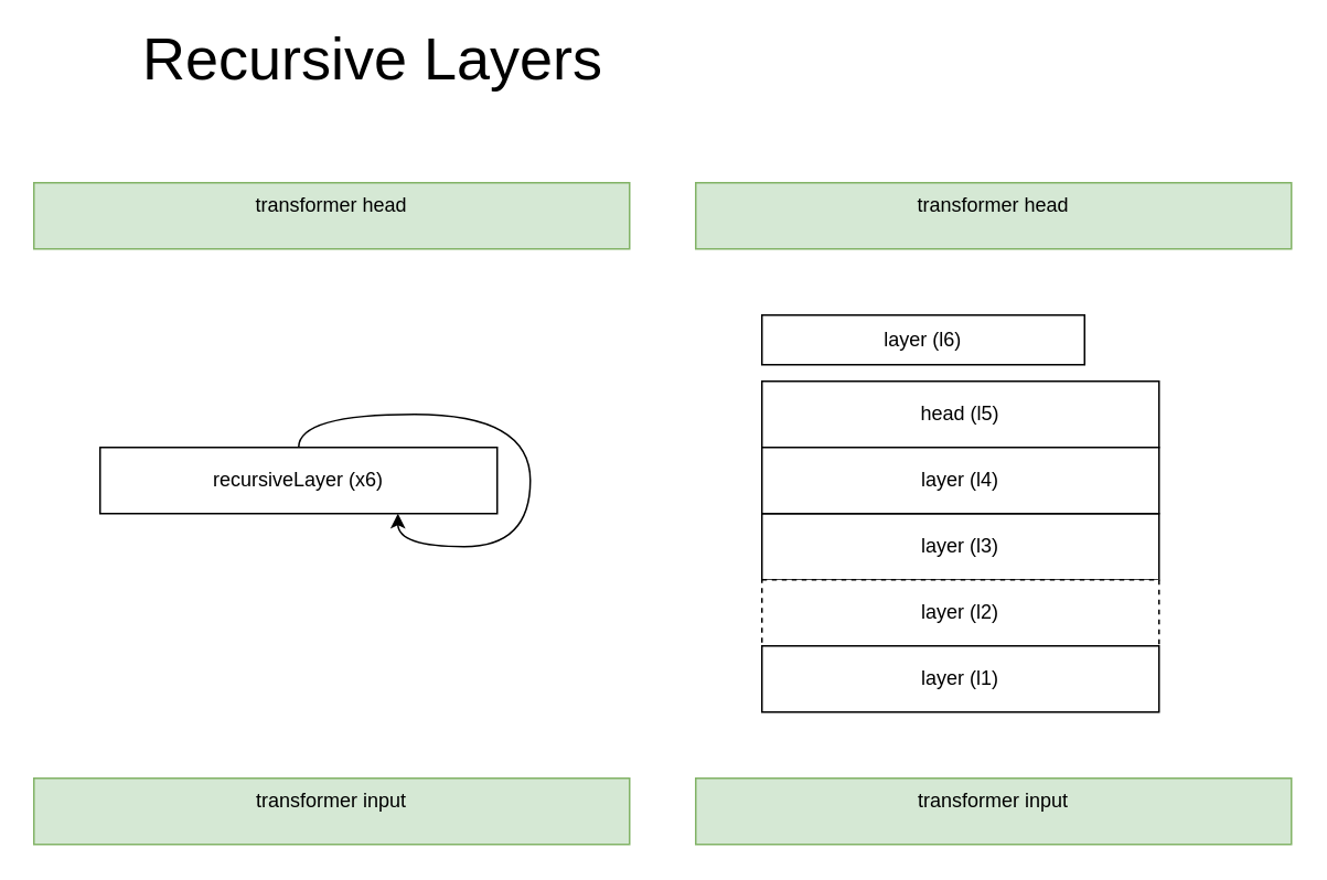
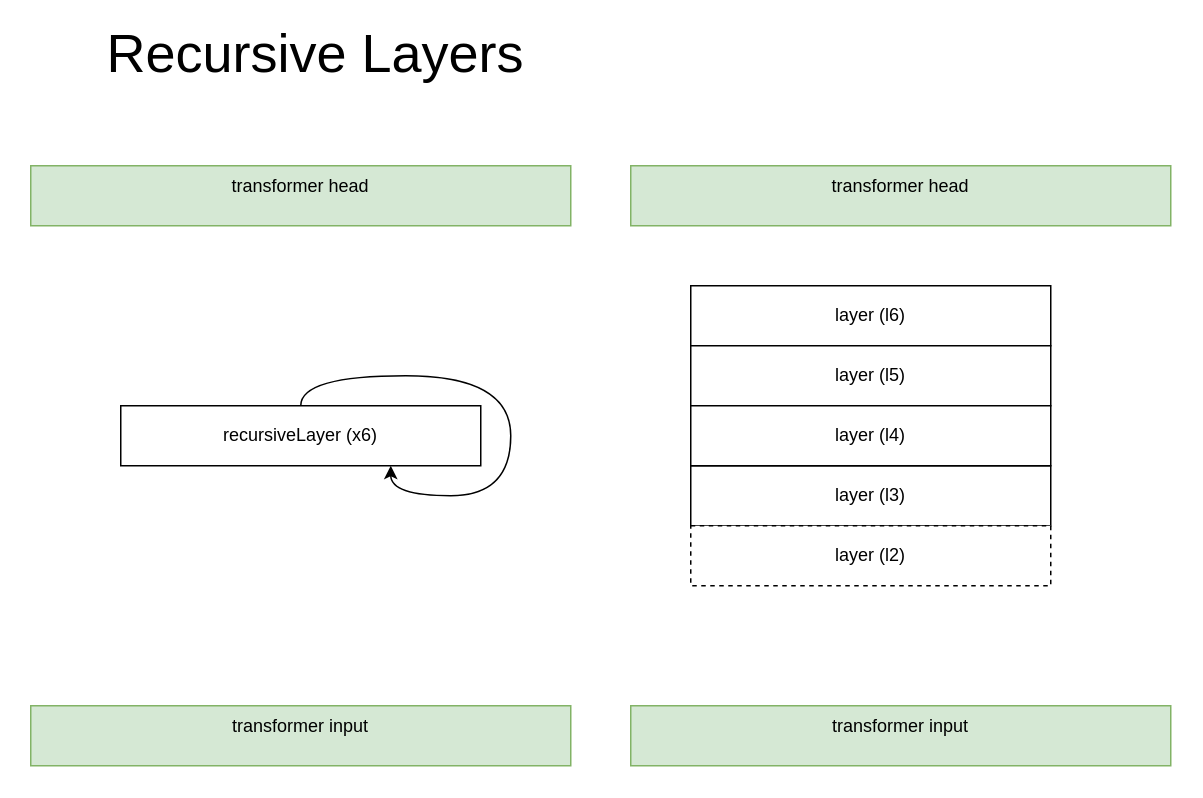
- <mxCell id="4" value="&lt;font style=&quot;font-size: 36px;&quot;&gt;Recursive Layers&lt;/font&gt;" style="text;html=1;strokeColor=none;fillColor=none;align=center;verticalAlign=middle;whiteSpace=wrap;rounded=0;" parent="1" vertex="1"><mxGeometry x="20" y="20" width="410" height="30" as="geometry" /></mxCell>
+ <mxCell id="4" value="&lt;font style=&quot;font-size: 36px;&quot;&gt;Recursive Layers&lt;/font&gt;" style="text;html=1;strokeColor=none;fillColor=none;align=center;verticalAlign=middle;whiteSpace=wrap;rounded=0;" parent="1" vertex="1"><mxGeometry x="5" y="20" width="410" height="30" as="geometry" /></mxCell>
- <mxCell id="12" value="layer (l6)" style="rounded=0;whiteSpace=wrap;html=1;" vertex="1" parent="1"><mxGeometry x="460" y="190" width="195" height="30" as="geometry" /></mxCell>
+ <mxCell id="12" value="layer (l6)" style="rounded=0;whiteSpace=wrap;html=1;" vertex="1" parent="1"><mxGeometry x="460" y="190" width="240" height="40" as="geometry" /></mxCell>
- <mxCell id="13" value="head (l5)" style="rounded=0;whiteSpace=wrap;html=1;" vertex="1" parent="1"><mxGeometry x="460" y="230" width="240" height="40" as="geometry" /></mxCell>
+ <mxCell id="13" value="layer (l5)" style="rounded=0;whiteSpace=wrap;html=1;" vertex="1" parent="1"><mxGeometry x="460" y="230" width="240" height="40" as="geometry" /></mxCell>
- <mxCell id="2" value="recursiveLayer (x6)" style="rounded=0;whiteSpace=wrap;html=1;" parent="1" vertex="1"><mxGeometry x="60" y="270" width="240" height="40" as="geometry" /></mxCell>
+ <mxCell id="2" value="recursiveLayer (x6)" style="rounded=0;whiteSpace=wrap;html=1;" parent="1" vertex="1"><mxGeometry x="80" y="270" width="240" height="40" as="geometry" /></mxCell>
- <mxCell id="11" value="layer (l1)" style="rounded=0;whiteSpace=wrap;html=1;" vertex="1" parent="1"><mxGeometry x="460" y="390" width="240" height="40" as="geometry" /></mxCell>
